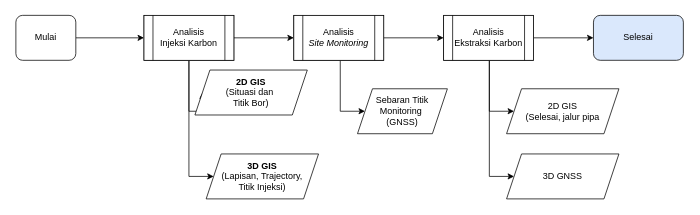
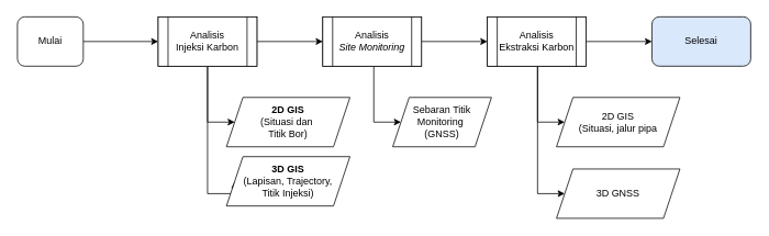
- <mxCell id="12" value="&lt;b&gt;2D GIS&lt;/b&gt;&lt;div&gt;(Situasi dan&amp;nbsp;&lt;/div&gt;&lt;div&gt;&lt;span style=&quot;background-color: initial;&quot;&gt;Titik Bor)&lt;/span&gt;&lt;/div&gt;" style="shape=parallelogram;perimeter=parallelogramPerimeter;whiteSpace=wrap;html=1;fixedSize=1;" vertex="1" parent="1"><mxGeometry x="259" y="93" width="150" height="60" as="geometry" /></mxCell>
+ <mxCell id="12" value="&lt;b&gt;2D GIS&lt;/b&gt;&lt;div&gt;(Situasi dan&amp;nbsp;&lt;/div&gt;&lt;div&gt;&lt;span style=&quot;background-color: initial;&quot;&gt;Titik Bor)&lt;/span&gt;&lt;/div&gt;" style="shape=parallelogram;perimeter=parallelogramPerimeter;whiteSpace=wrap;html=1;fixedSize=1;" vertex="1" parent="1"><mxGeometry x="274" y="118" width="150" height="60" as="geometry" /></mxCell>
- <mxCell id="18" value="2D GIS&lt;div&gt;(Selesai, jalur pipa&lt;/div&gt;" style="shape=parallelogram;perimeter=parallelogramPerimeter;whiteSpace=wrap;html=1;fixedSize=1;" vertex="1" parent="1"><mxGeometry x="675" y="118" width="150" height="60" as="geometry" /></mxCell>
+ <mxCell id="18" value="2D GIS&lt;div&gt;(Situasi, jalur pipa&lt;/div&gt;" style="shape=parallelogram;perimeter=parallelogramPerimeter;whiteSpace=wrap;html=1;fixedSize=1;" vertex="1" parent="1"><mxGeometry x="675" y="118" width="150" height="60" as="geometry" /></mxCell>
- <mxCell id="13" value="&lt;b&gt;3D GIS&lt;/b&gt;&lt;div&gt;(Lapisan, Trajectory,&lt;/div&gt;&lt;div&gt;Titik Injeksi)&lt;/div&gt;" style="shape=parallelogram;perimeter=parallelogramPerimeter;whiteSpace=wrap;html=1;fixedSize=1;" vertex="1" parent="1"><mxGeometry x="274" y="205" width="150" height="60" as="geometry" /></mxCell>
+ <mxCell id="13" value="&lt;b&gt;3D GIS&lt;/b&gt;&lt;div&gt;(Lapisan, Trajectory,&lt;/div&gt;&lt;div&gt;Titik Injeksi)&lt;/div&gt;" style="shape=parallelogram;perimeter=parallelogramPerimeter;whiteSpace=wrap;html=1;fixedSize=1;" vertex="1" parent="1"><mxGeometry x="274" y="190" width="150" height="60" as="geometry" /></mxCell>
